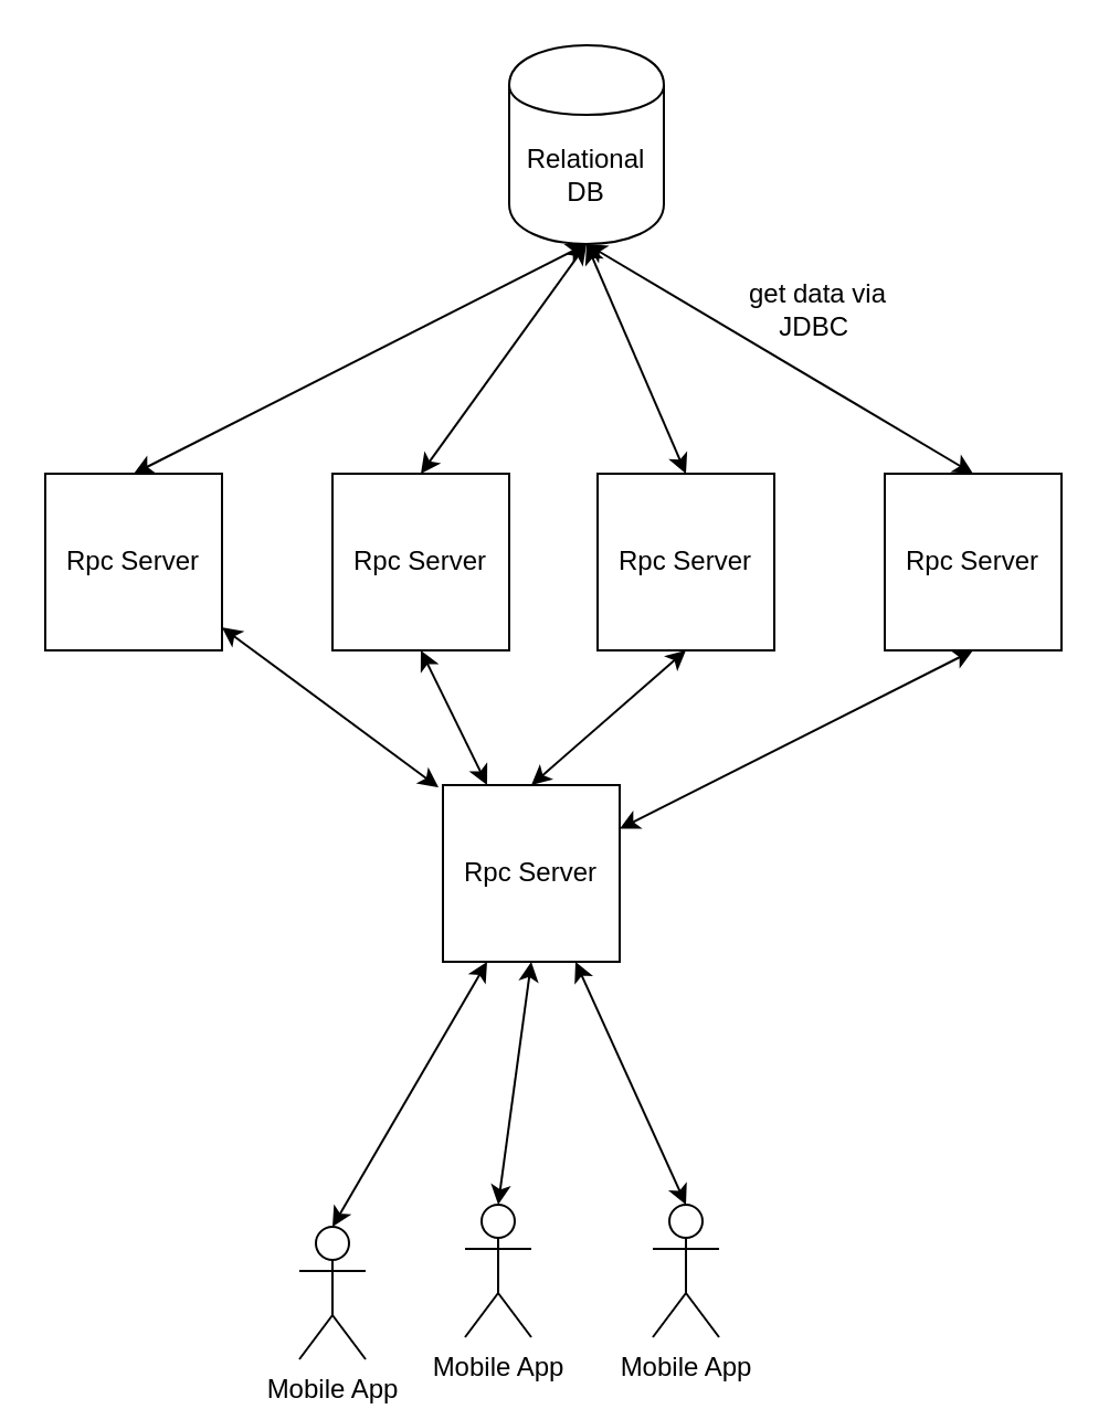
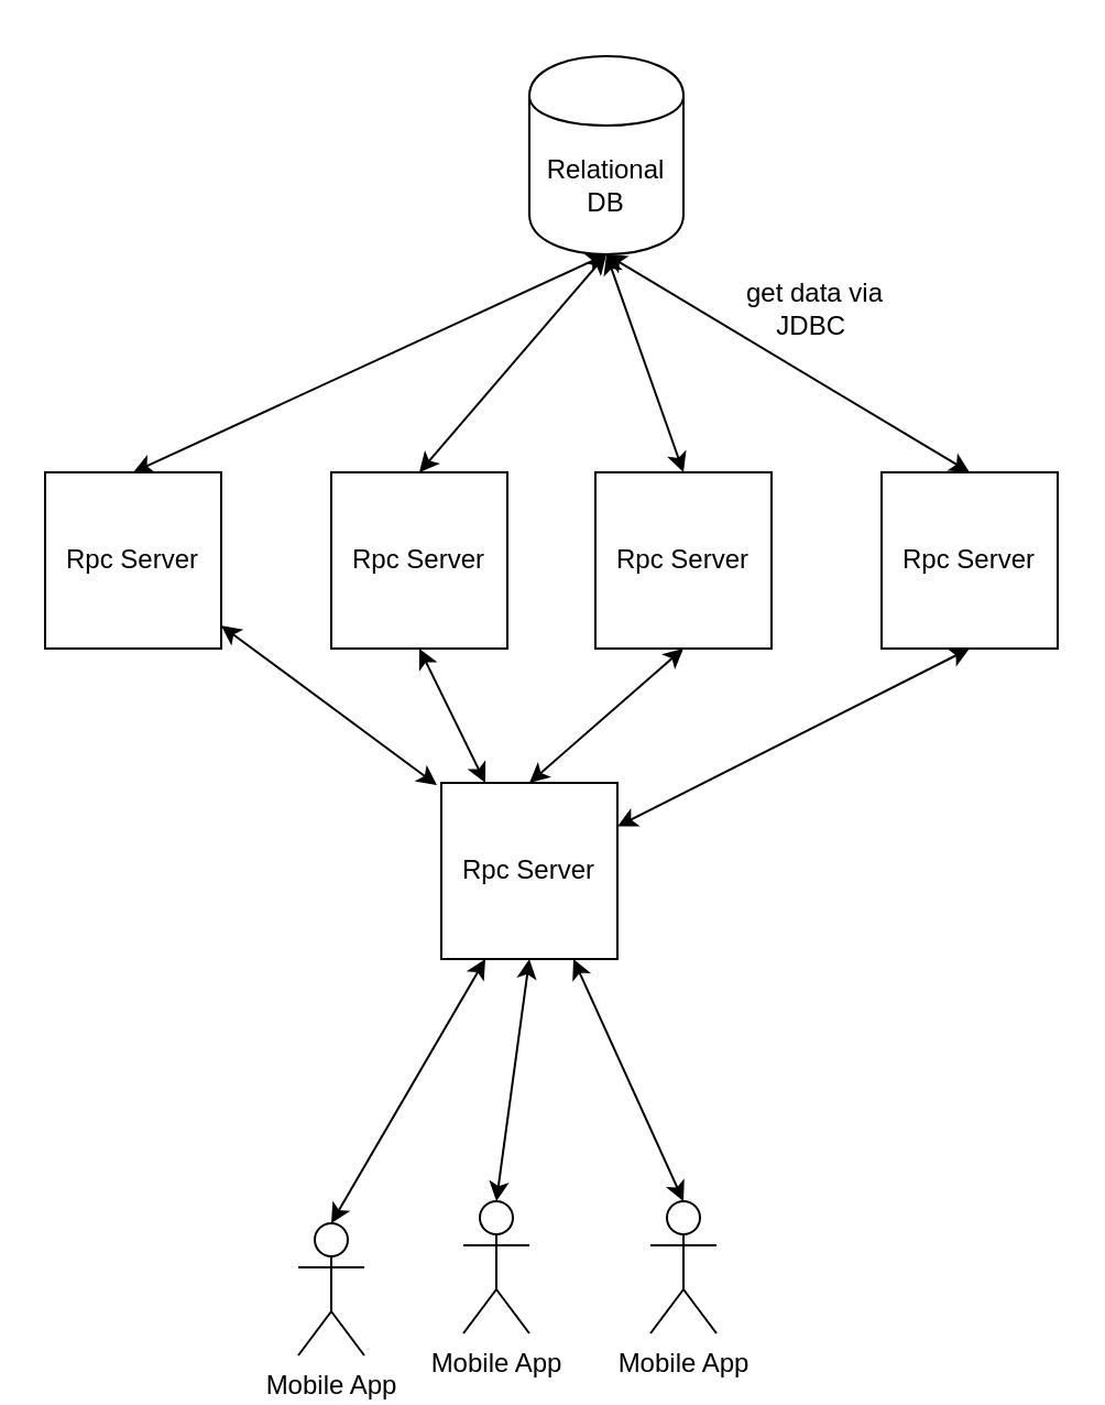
- <mxCell id="10" value="Relational&lt;br&gt;DB&lt;br&gt;" style="shape=cylinder;whiteSpace=wrap;html=1;boundedLbl=1;backgroundOutline=1;" vertex="1" parent="1"><mxGeometry x="230" y="20" width="70" height="90" as="geometry" /></mxCell>
+ <mxCell id="10" value="Relational&lt;br&gt;DB&lt;br&gt;" style="shape=cylinder;whiteSpace=wrap;html=1;boundedLbl=1;backgroundOutline=1;" vertex="1" parent="1"><mxGeometry x="240" y="25" width="70" height="90" as="geometry" /></mxCell>
